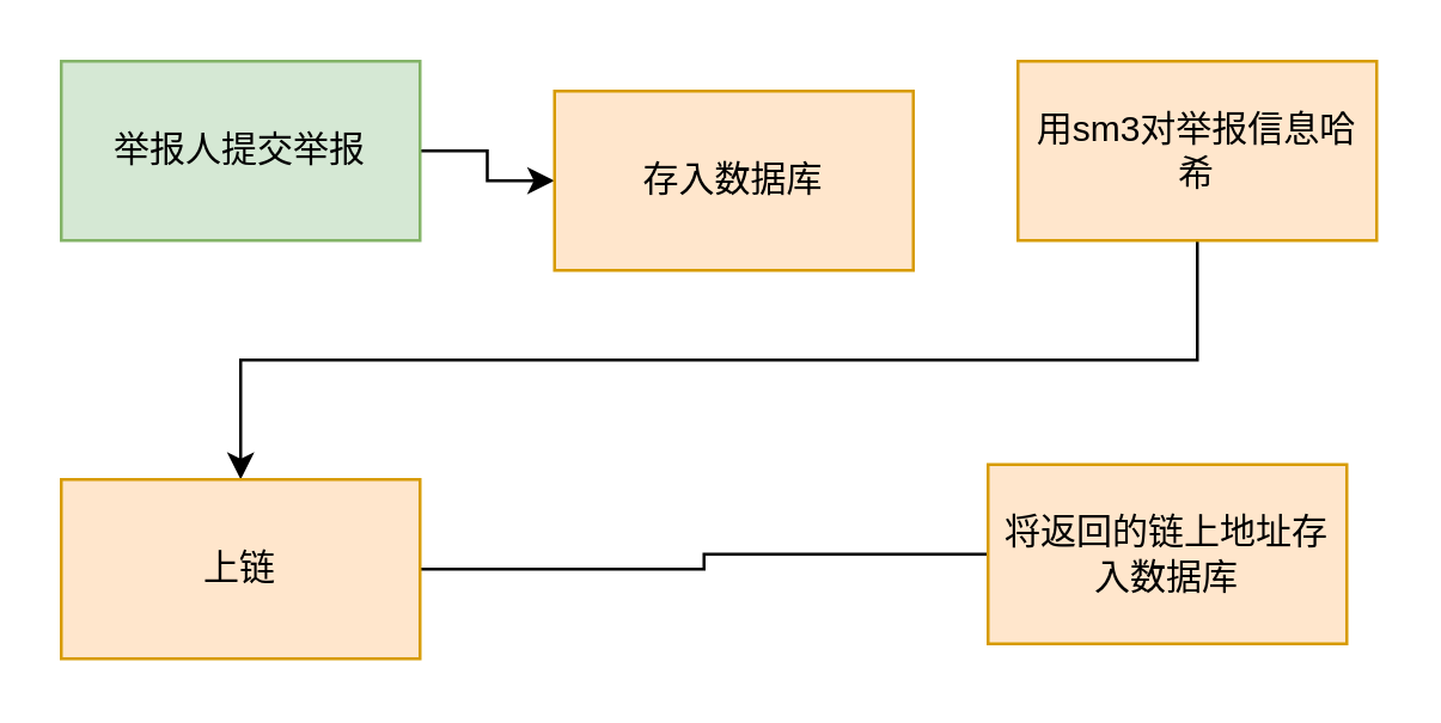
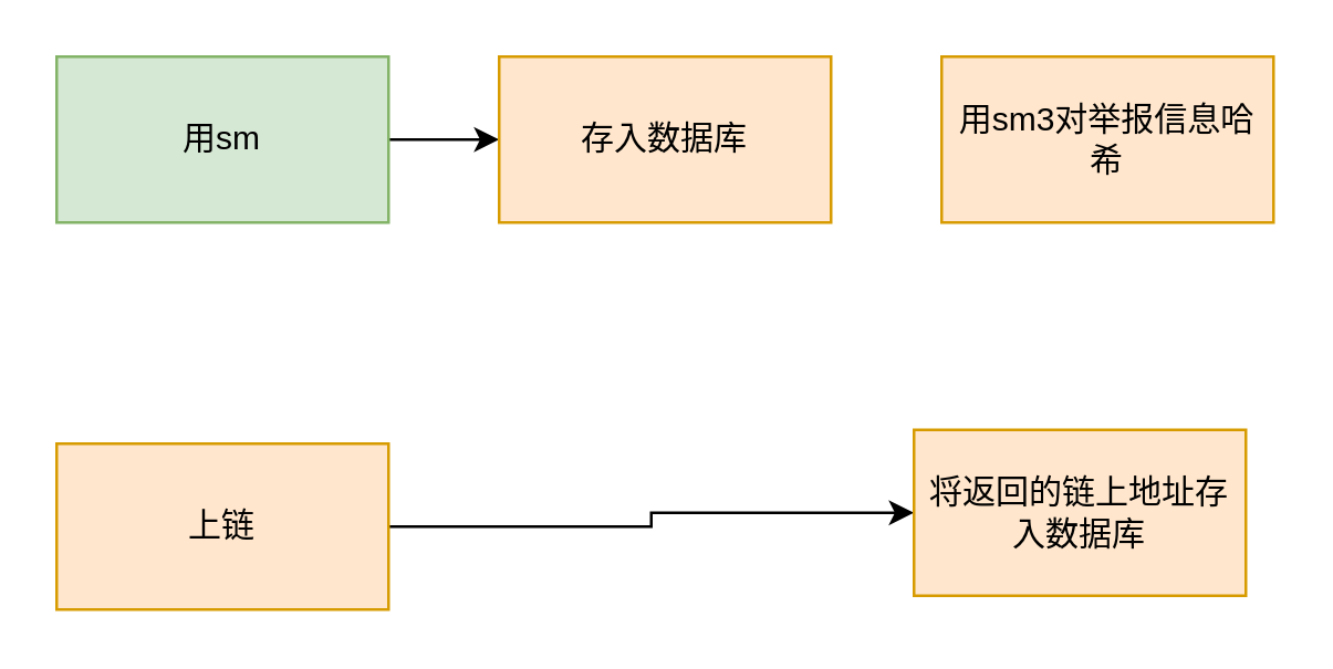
- <mxCell id="3" value="举报人提交举报" style="rounded=0;whiteSpace=wrap;html=1;fillColor=#d5e8d4;strokeColor=#82b366;" parent="1" vertex="1"><mxGeometry x="20" y="20" width="120" height="60" as="geometry" /></mxCell>
+ <mxCell id="3" value="用sm" style="rounded=0;whiteSpace=wrap;html=1;fillColor=#d5e8d4;strokeColor=#82b366;" parent="1" vertex="1"><mxGeometry x="20" y="20" width="120" height="60" as="geometry" /></mxCell>
- <mxCell id="4" value="存入数据库" style="rounded=0;whiteSpace=wrap;html=1;fillColor=#ffe6cc;strokeColor=#d79b00;" parent="1" vertex="1"><mxGeometry x="185" y="30" width="120" height="60" as="geometry" /></mxCell>
+ <mxCell id="4" value="存入数据库" style="rounded=0;whiteSpace=wrap;html=1;fillColor=#ffe6cc;strokeColor=#d79b00;" parent="1" vertex="1"><mxGeometry x="180" y="20" width="120" height="60" as="geometry" /></mxCell>
- <mxCell id="5" style="edgeStyle=orthogonalEdgeStyle;rounded=0;orthogonalLoop=1;jettySize=auto;html=1;entryX=0.5;entryY=0;entryDx=0;entryDy=0;" edge="1" parent="1" source="6" target="8"><mxGeometry relative="1" as="geometry"><Array as="points"><mxPoint x="400" y="120" /><mxPoint x="80" y="120" /></Array></mxGeometry></mxCell>
- <mxCell id="7" value="" style="edgeStyle=orthogonalEdgeStyle;rounded=0;orthogonalLoop=1;jettySize=auto;html=1;entryX=0;entryY=0.5;entryDx=0;entryDy=0;endArrow=none;" parent="1" source="8" target="9" edge="1"><mxGeometry relative="1" as="geometry" /></mxCell>
+ <mxCell id="7" value="" style="edgeStyle=orthogonalEdgeStyle;rounded=0;orthogonalLoop=1;jettySize=auto;html=1;entryX=0;entryY=0.5;entryDx=0;entryDy=0;" parent="1" source="8" target="9" edge="1"><mxGeometry relative="1" as="geometry" /></mxCell>
